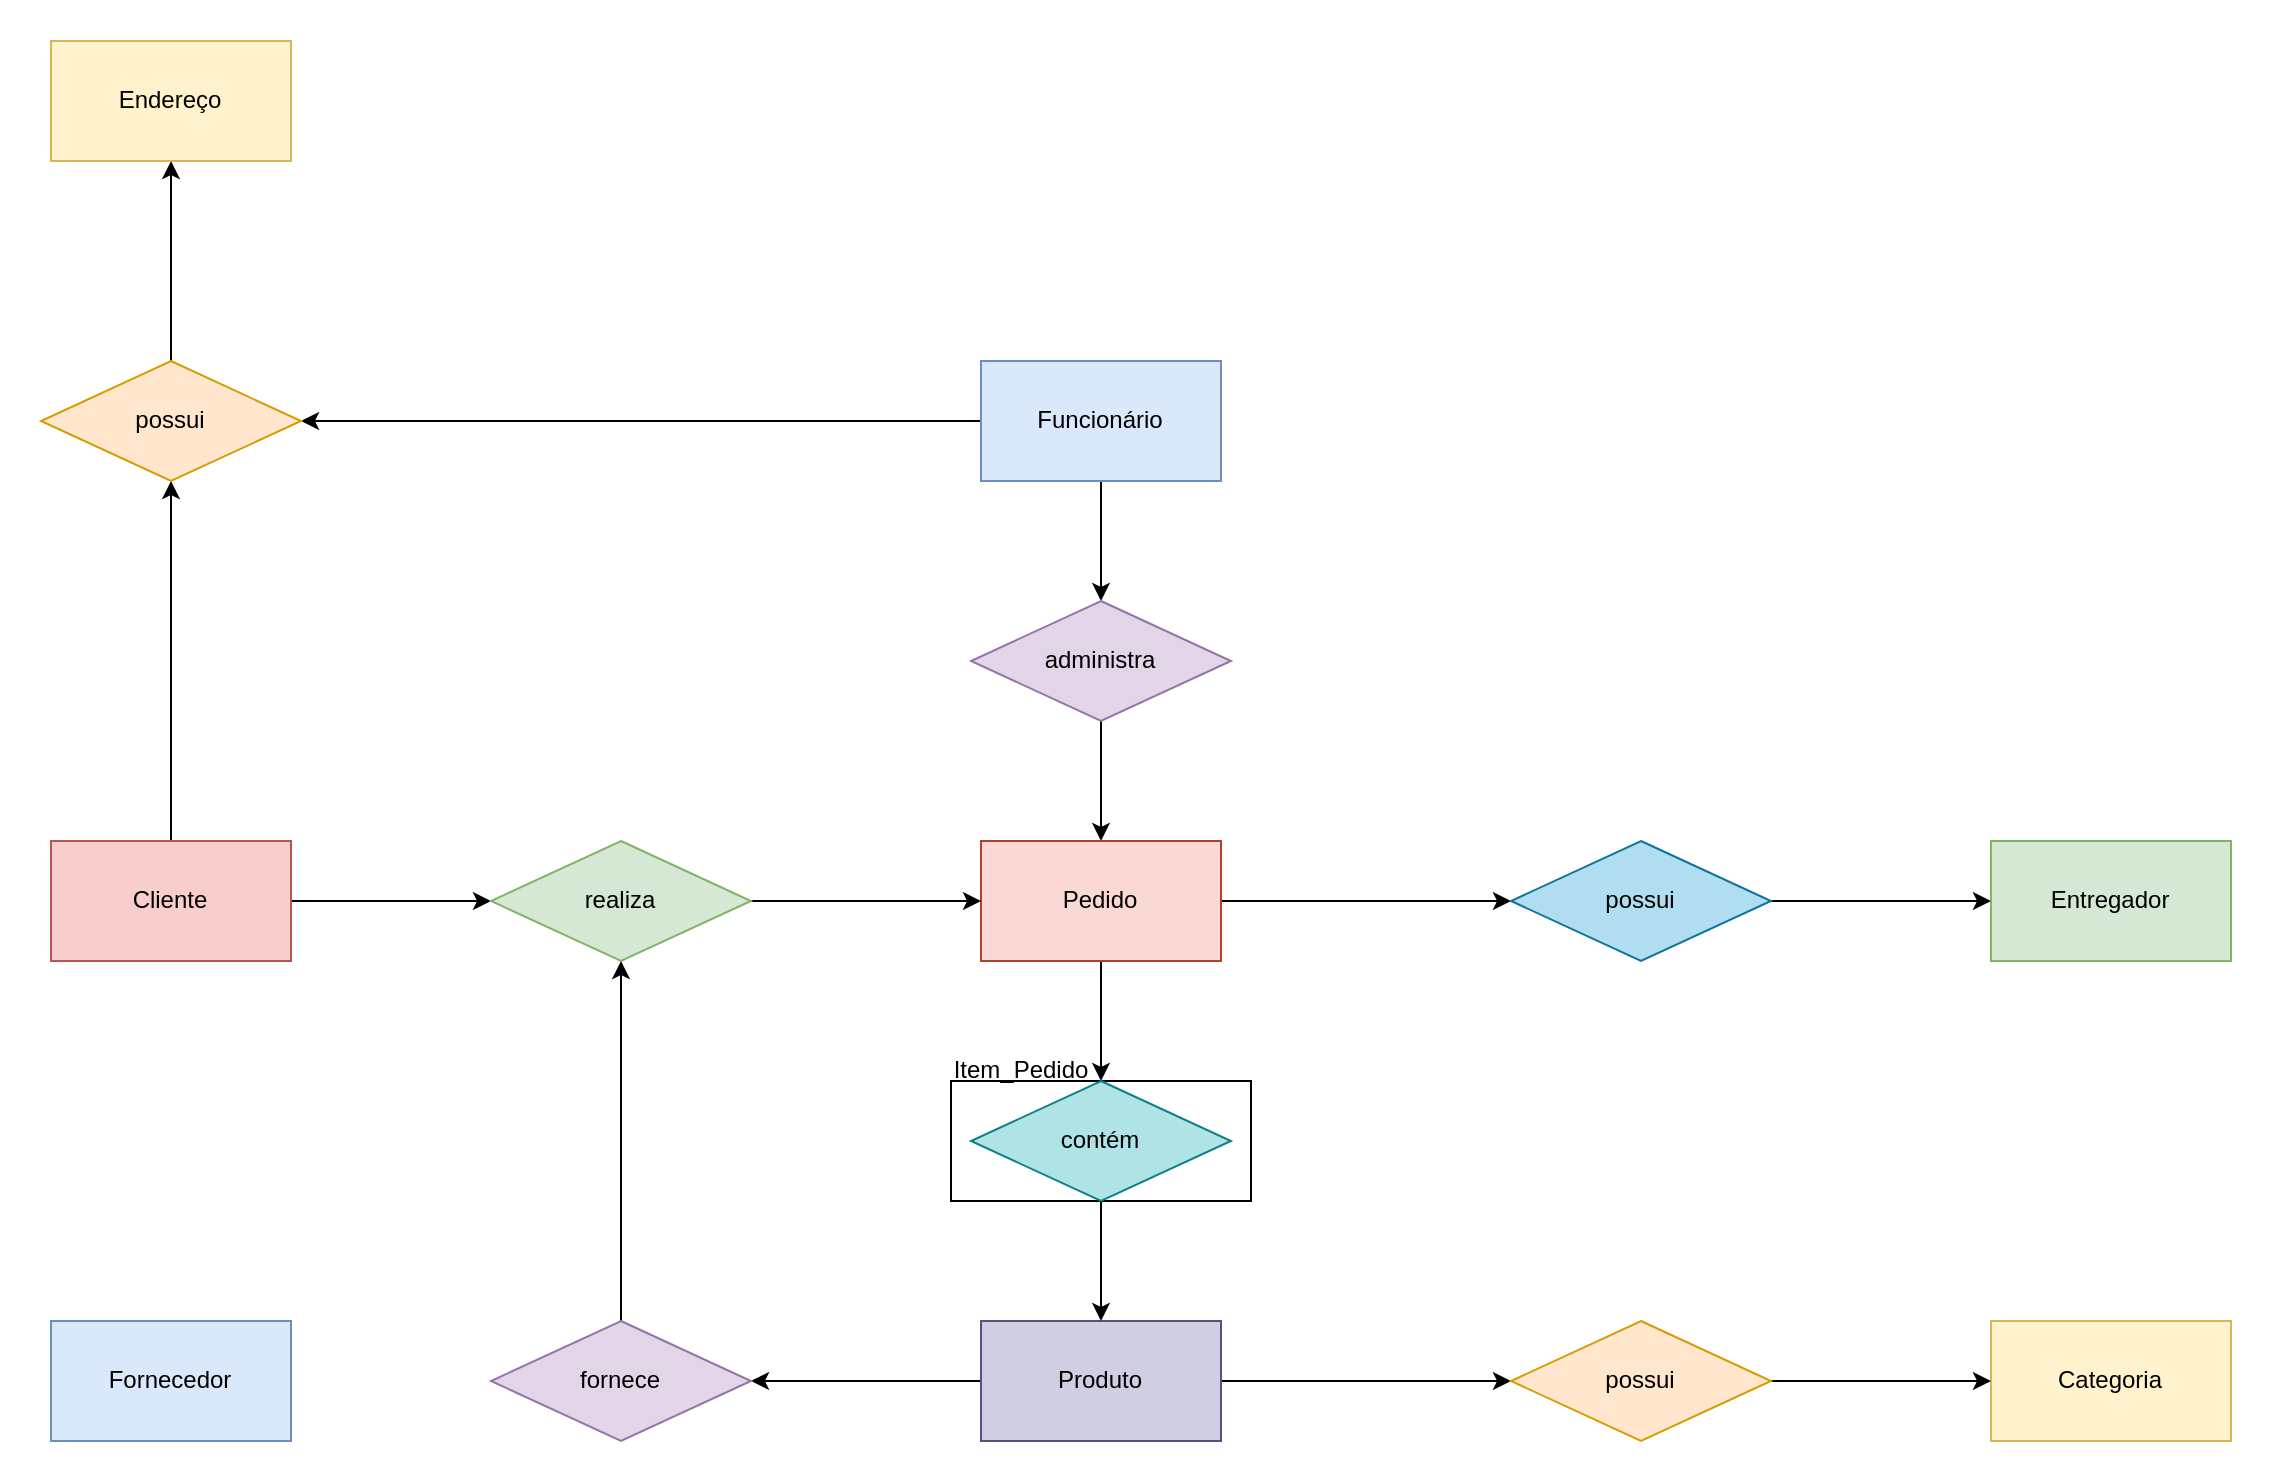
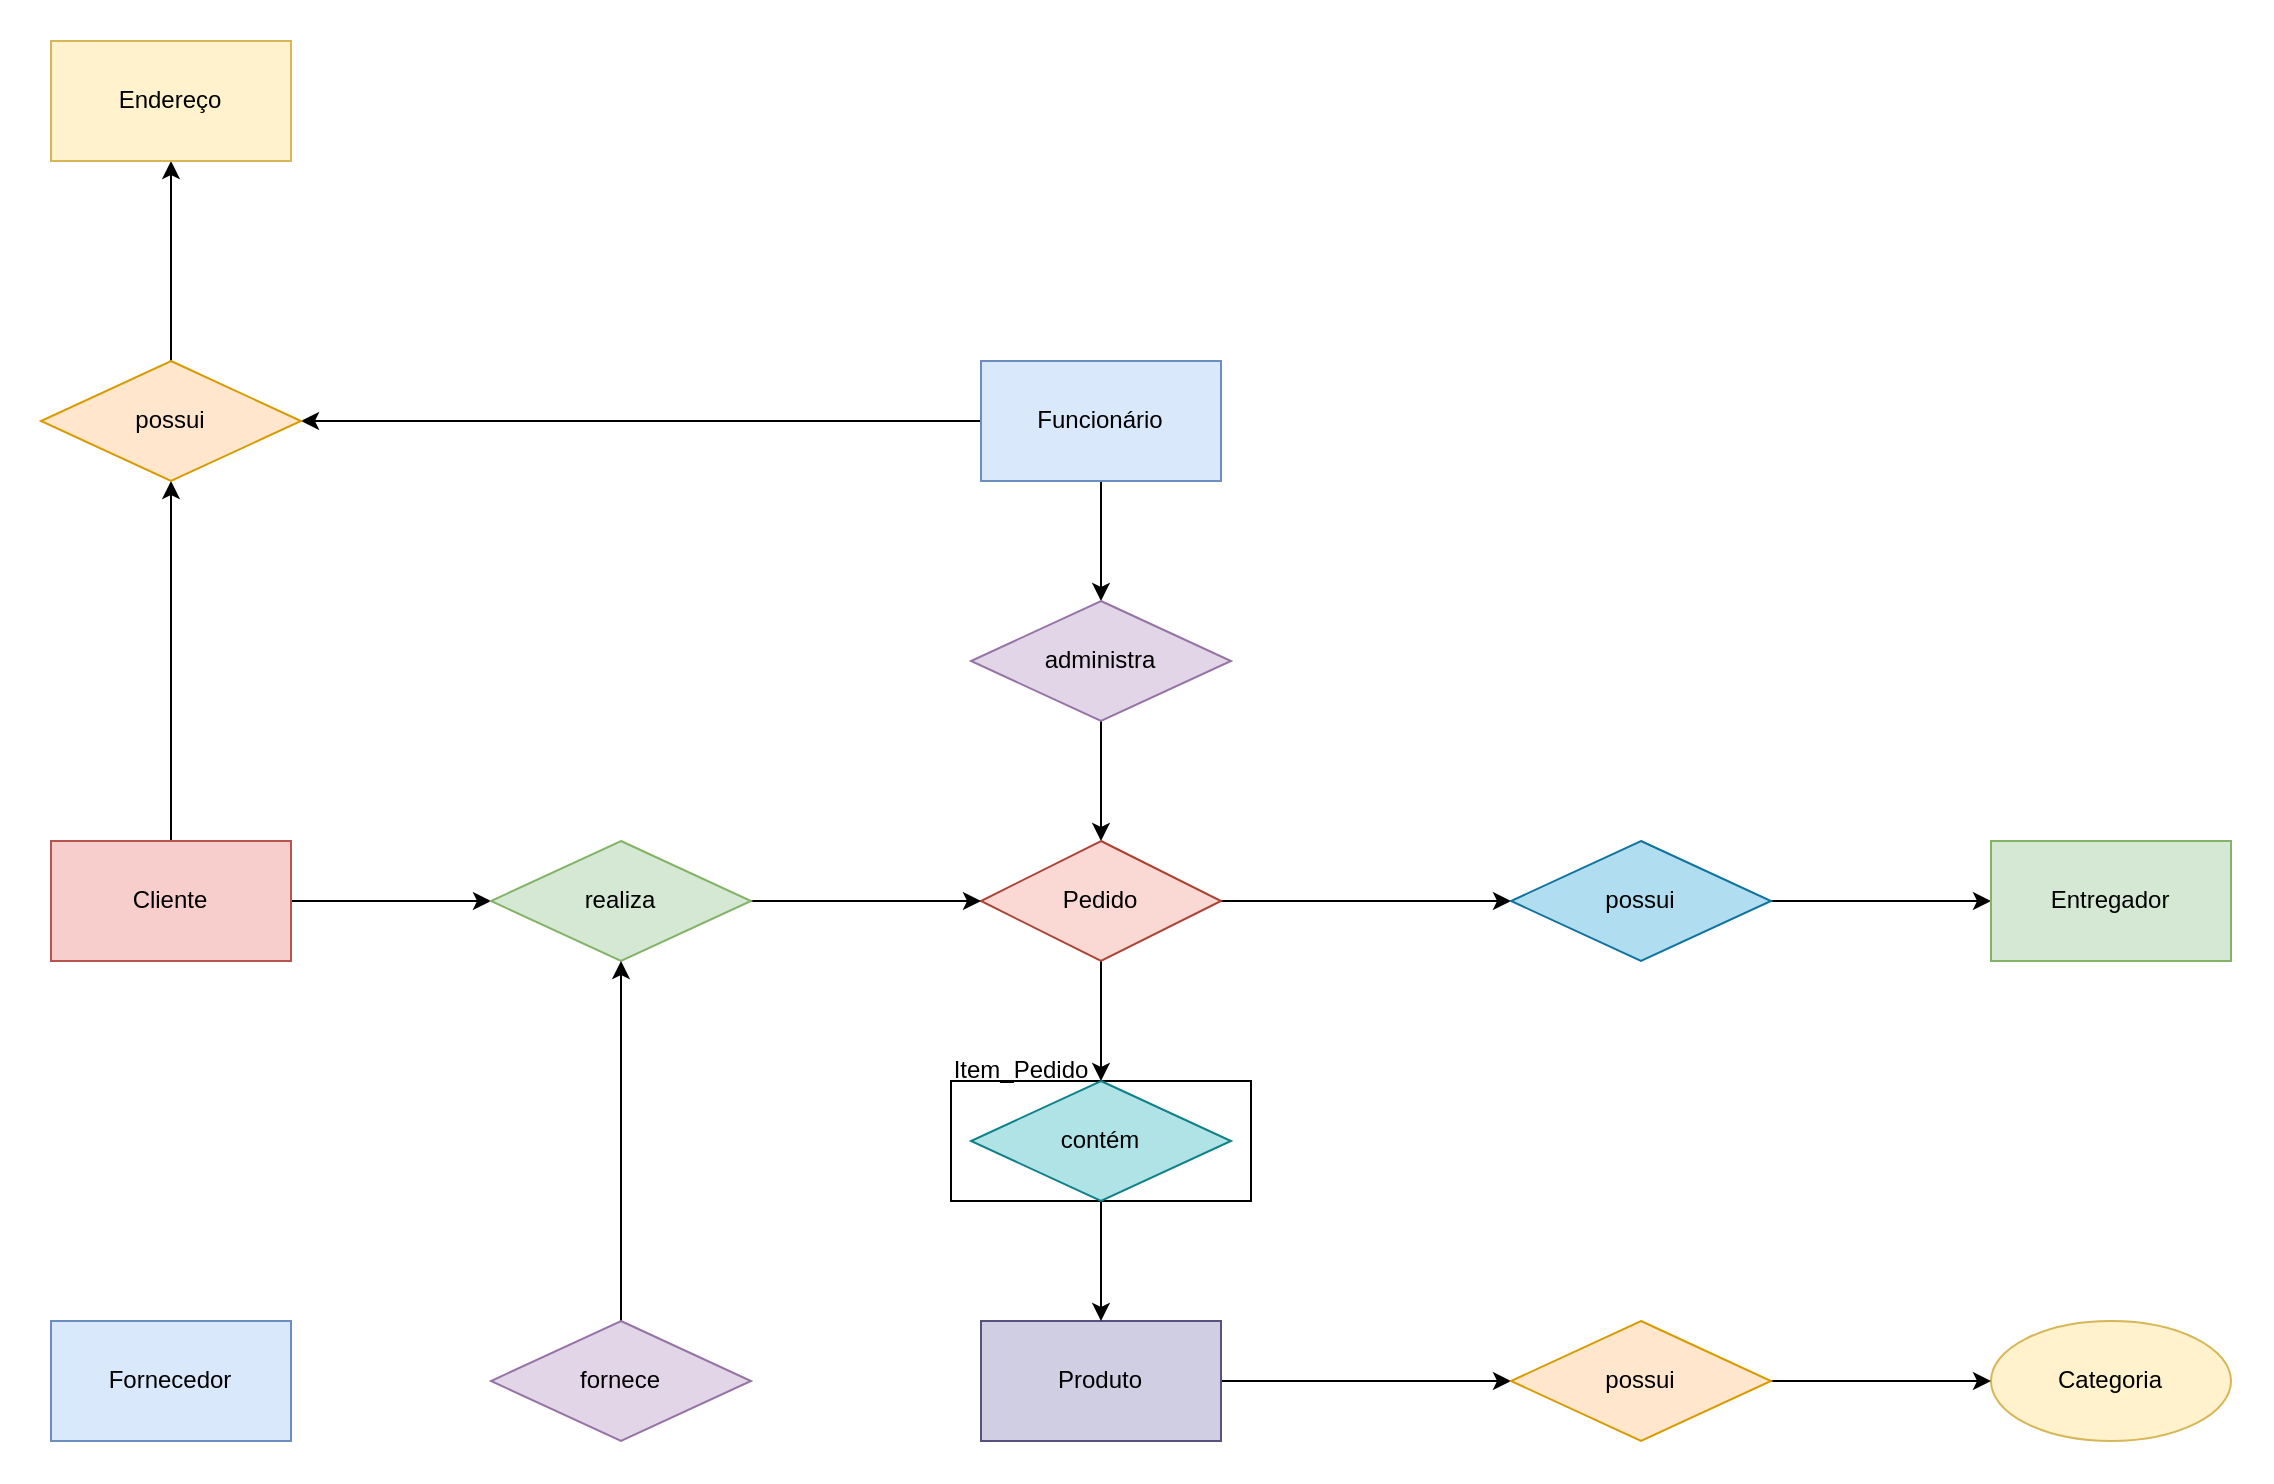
- <mxCell id="10" value="Pedido" style="rounded=0;whiteSpace=wrap;html=1;fillColor=#fad9d5;strokeColor=#ae4132;" vertex="1" parent="1"><mxGeometry x="490" y="420" width="120" height="60" as="geometry" /></mxCell>
+ <mxCell id="10" value="Pedido" style="rhombus;whiteSpace=wrap;html=1;fillColor=#fad9d5;strokeColor=#ae4132;" vertex="1" parent="1"><mxGeometry x="490" y="420" width="120" height="60" as="geometry" /></mxCell>
- <mxCell id="15" value="" style="edgeStyle=orthogonalEdgeStyle;rounded=0;orthogonalLoop=1;jettySize=auto;html=1;" edge="1" parent="1" source="16" target="27"><mxGeometry relative="1" as="geometry" /></mxCell>
- <mxCell id="24" value="Categoria" style="rounded=0;whiteSpace=wrap;html=1;fillColor=#fff2cc;strokeColor=#d6b656;" vertex="1" parent="1"><mxGeometry x="995" y="660" width="120" height="60" as="geometry" /></mxCell>
+ <mxCell id="24" value="Categoria" style="ellipse;whiteSpace=wrap;html=1;fillColor=#fff2cc;strokeColor=#d6b656;" vertex="1" parent="1"><mxGeometry x="995" y="660" width="120" height="60" as="geometry" /></mxCell>
